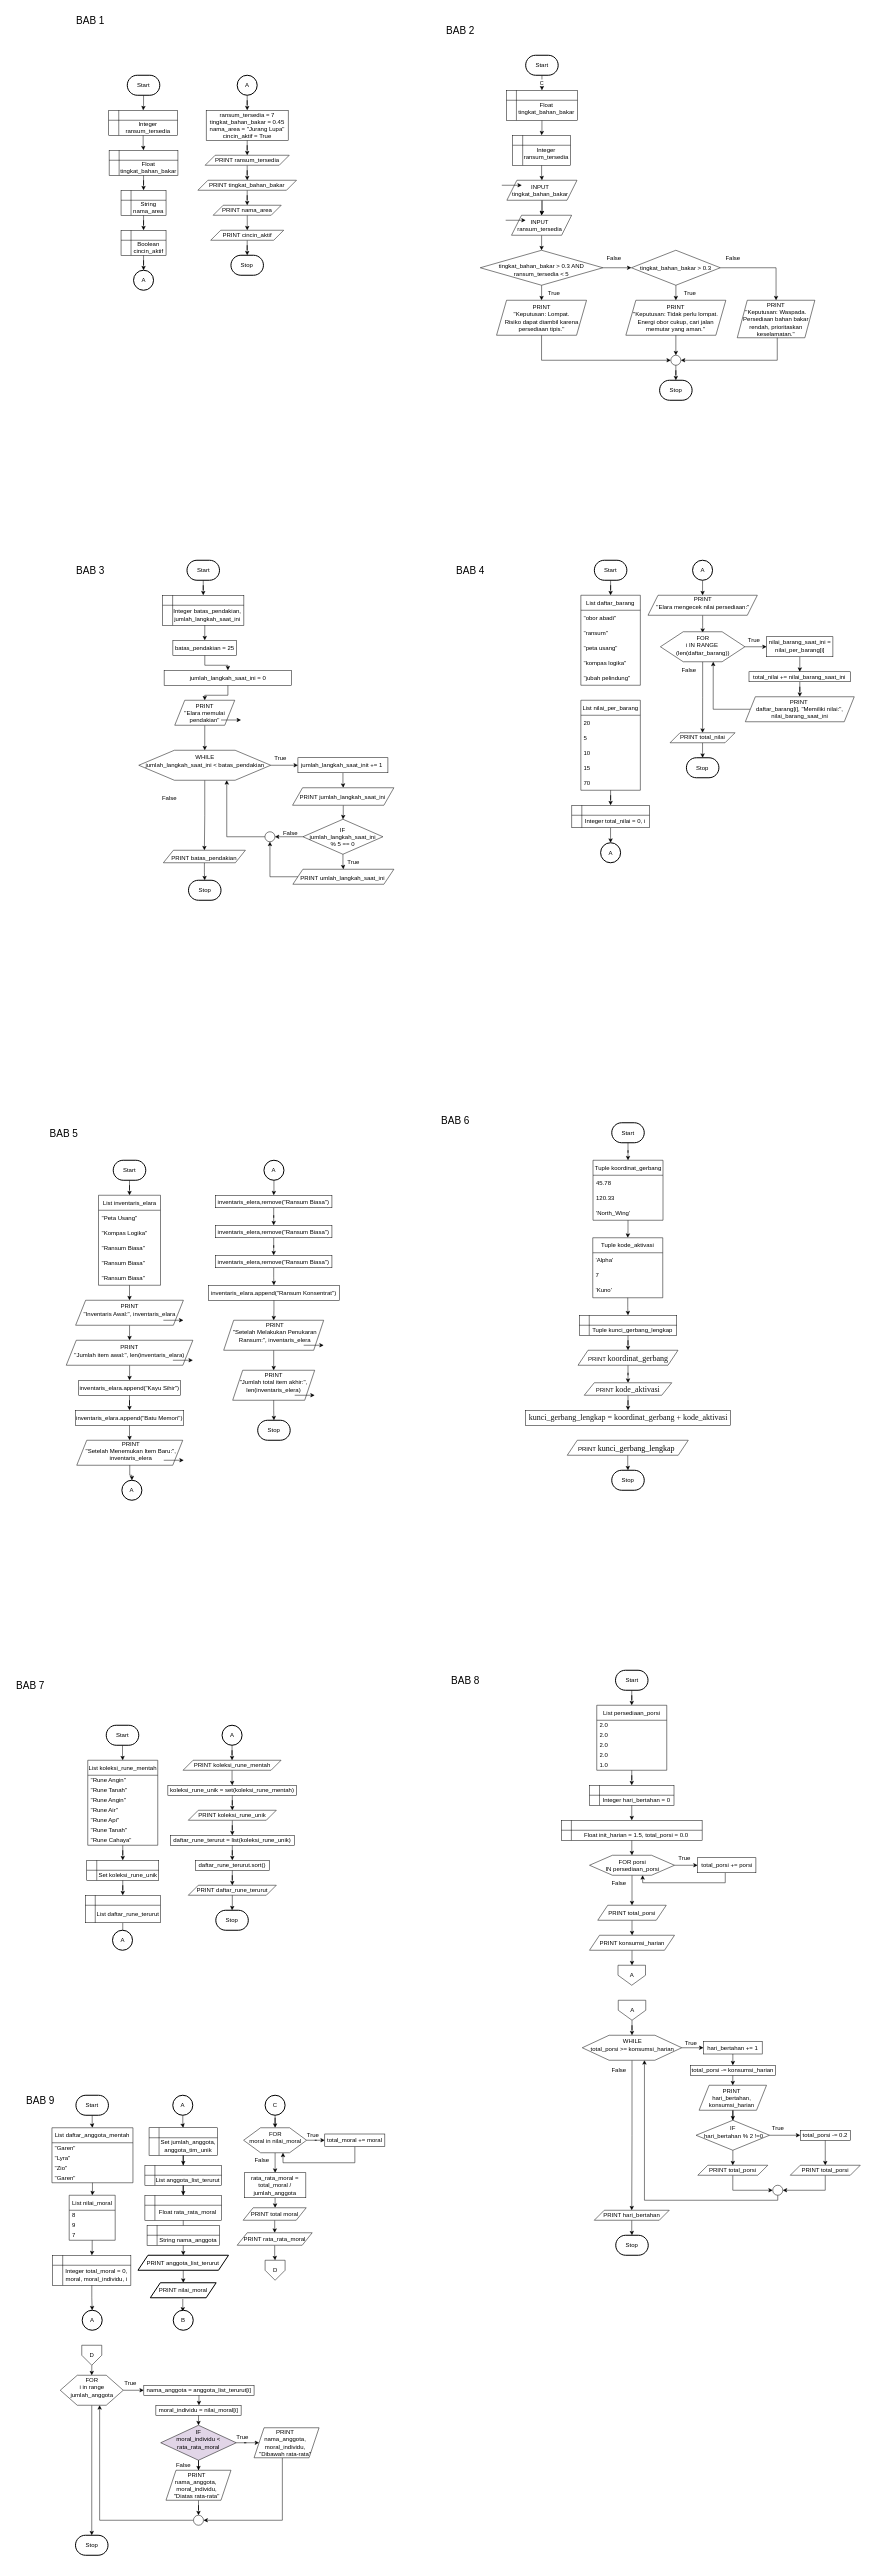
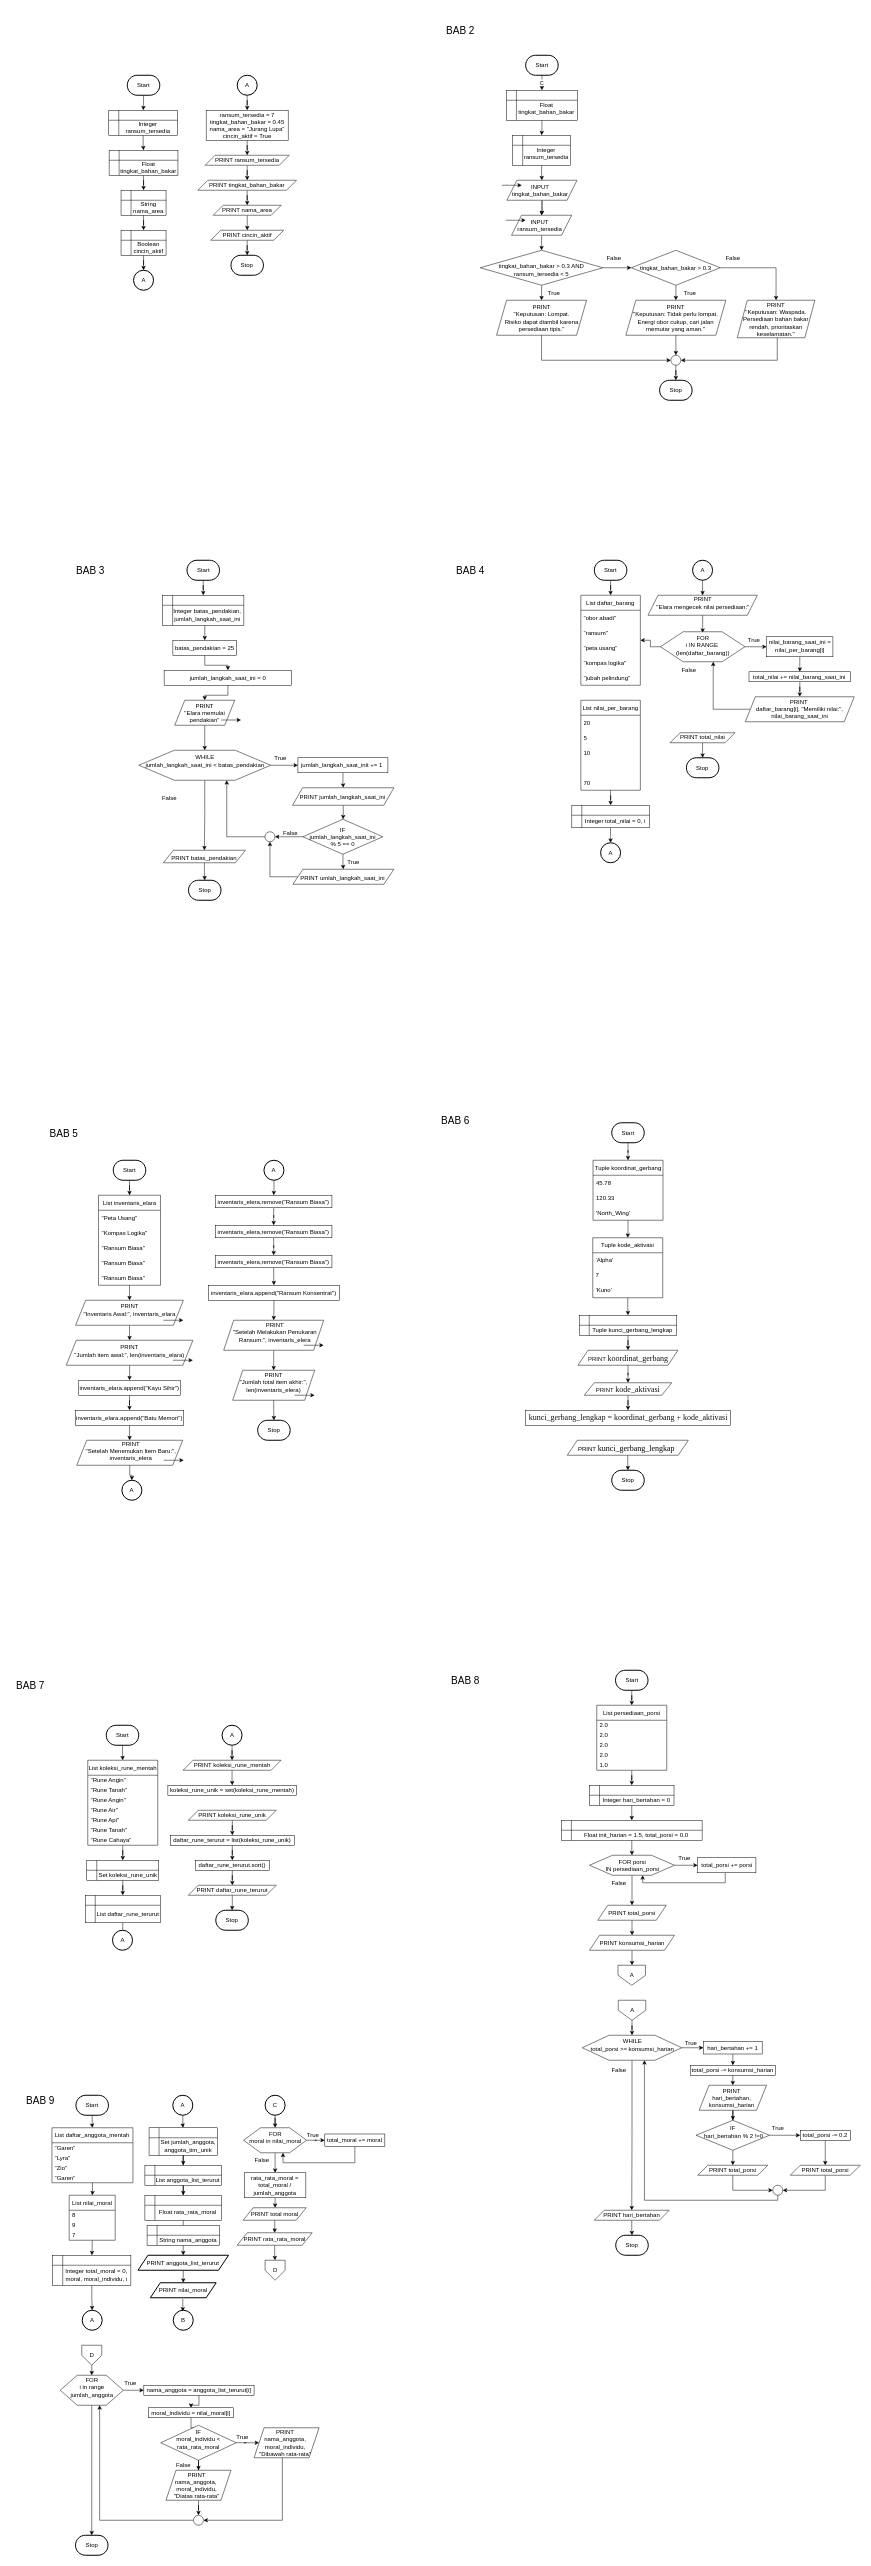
- <mxCell id="94" value="BAB 1" style="text;html=1;align=center;verticalAlign=middle;resizable=0;points=[];autosize=1;strokeColor=none;fillColor=none;fontSize=20;" parent="1" vertex="1"><mxGeometry x="140" y="20" width="80" height="40" as="geometry" /></mxCell>
- <mxCell id="279" style="edgeStyle=orthogonalEdgeStyle;rounded=0;orthogonalLoop=1;jettySize=auto;html=1;entryX=0.5;entryY=0;entryDx=0;entryDy=0;" edge="1" parent="1" source="280" target="275"><mxGeometry relative="1" as="geometry" /></mxCell>
+ <mxCell id="279" style="edgeStyle=orthogonalEdgeStyle;rounded=0;orthogonalLoop=1;jettySize=auto;html=1;" edge="1" parent="1" source="280" target="85"><mxGeometry relative="1" as="geometry" /></mxCell>
- <mxCell id="82" value="15" style="text;strokeColor=none;fillColor=none;align=left;verticalAlign=middle;spacingLeft=4;spacingRight=4;overflow=hidden;points=[[0,0.5],[1,0.5]];portConstraint=eastwest;rotatable=0;whiteSpace=wrap;html=1;container=0;" parent="77" vertex="1"><mxGeometry y="120" width="119" height="30" as="geometry" /></mxCell>
- <mxCell id="174" style="edgeStyle=orthogonalEdgeStyle;rounded=0;orthogonalLoop=1;jettySize=auto;html=1;entryX=0.5;entryY=0;entryDx=0;entryDy=0;" parent="1" source="175" target="177" edge="1"><mxGeometry relative="1" as="geometry" /></mxCell>
- <mxCell id="331" value="moral_individu = nilai_moral[i]" style="rounded=0;whiteSpace=wrap;html=1;" vertex="1" parent="1"><mxGeometry x="311.23" y="4810" width="170.5" height="20" as="geometry" /></mxCell>
+ <mxCell id="331" value="moral_individu = nilai_moral[i]" style="rounded=0;whiteSpace=wrap;html=1;" vertex="1" parent="1"><mxGeometry x="296.23" y="4815" width="170.5" height="20" as="geometry" /></mxCell>
- <mxCell id="341" value="IF&lt;br&gt;moral_individu &amp;lt; rata_rata_moral" style="rhombus;whiteSpace=wrap;html=1;rounded=0;spacingBottom=14;fillColor=#e1d5e7;" vertex="1" parent="1"><mxGeometry x="320.91" y="4850" width="151.15" height="70" as="geometry" /></mxCell>
+ <mxCell id="341" value="IF&lt;br&gt;moral_individu &amp;lt; rata_rata_moral" style="rhombus;whiteSpace=wrap;html=1;rounded=0;spacingBottom=14;" vertex="1" parent="1"><mxGeometry x="320.91" y="4850" width="151.15" height="70" as="geometry" /></mxCell>
